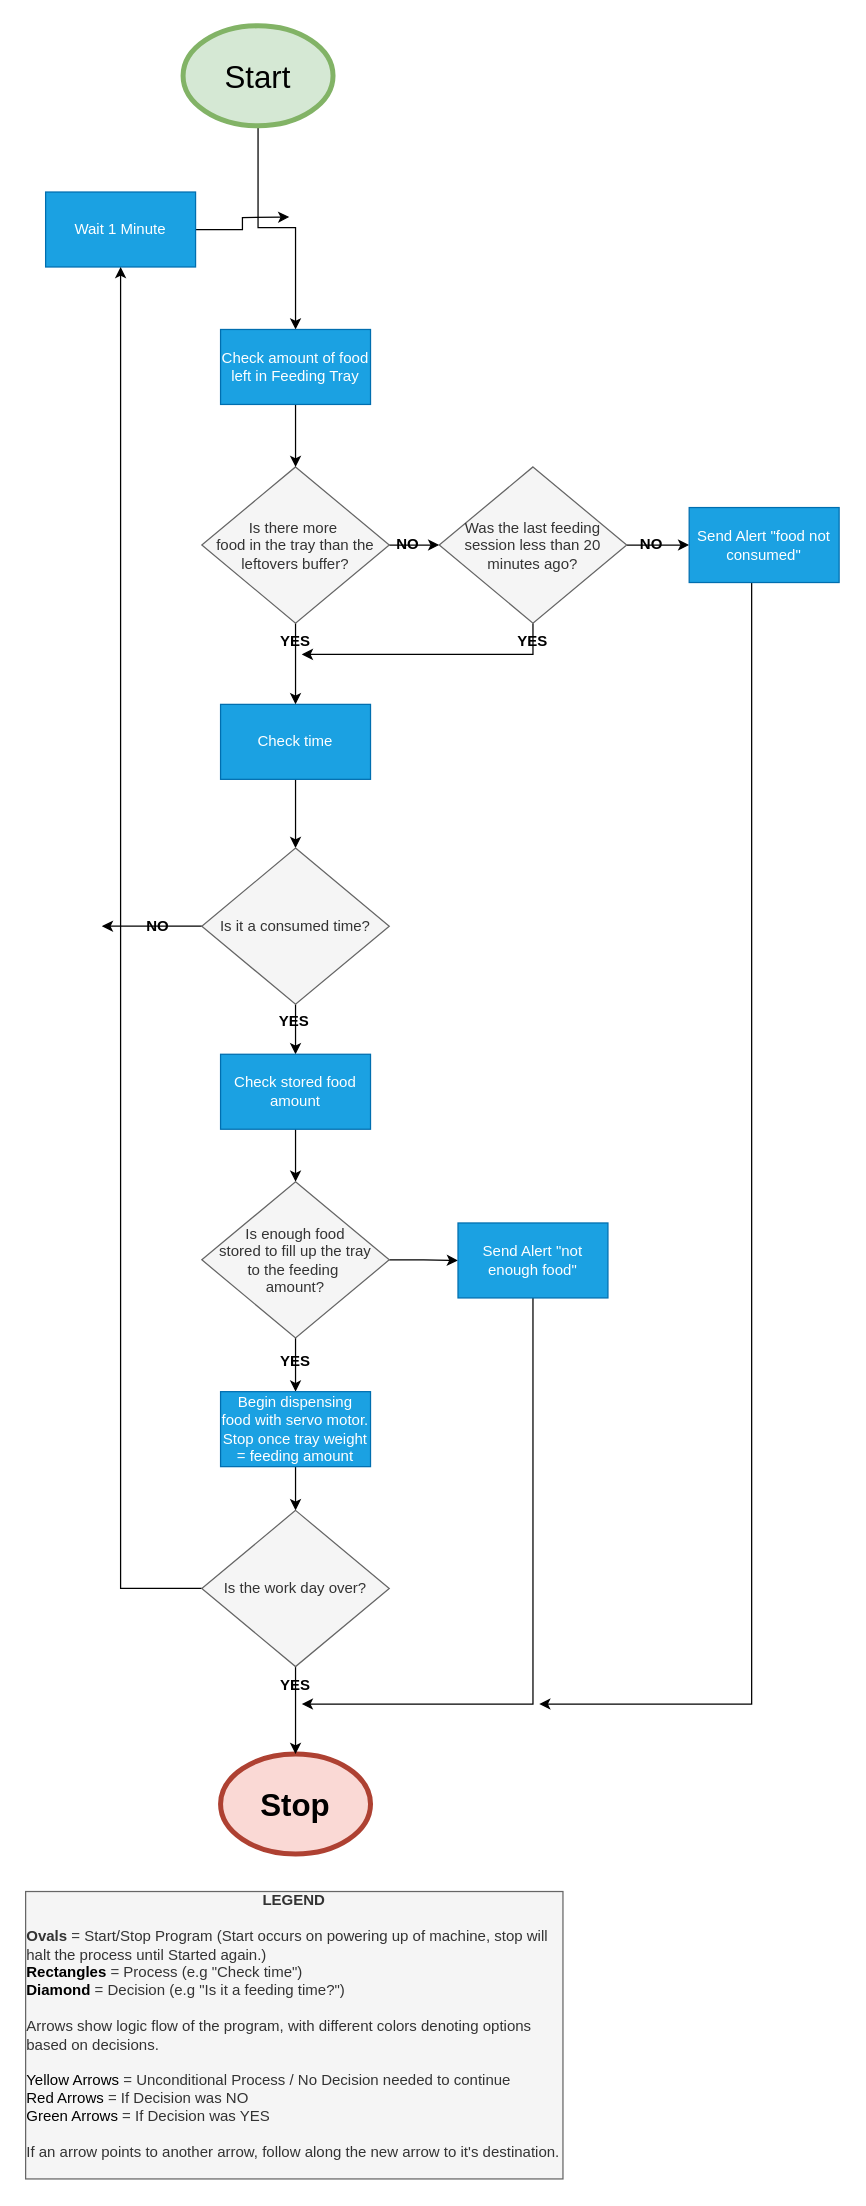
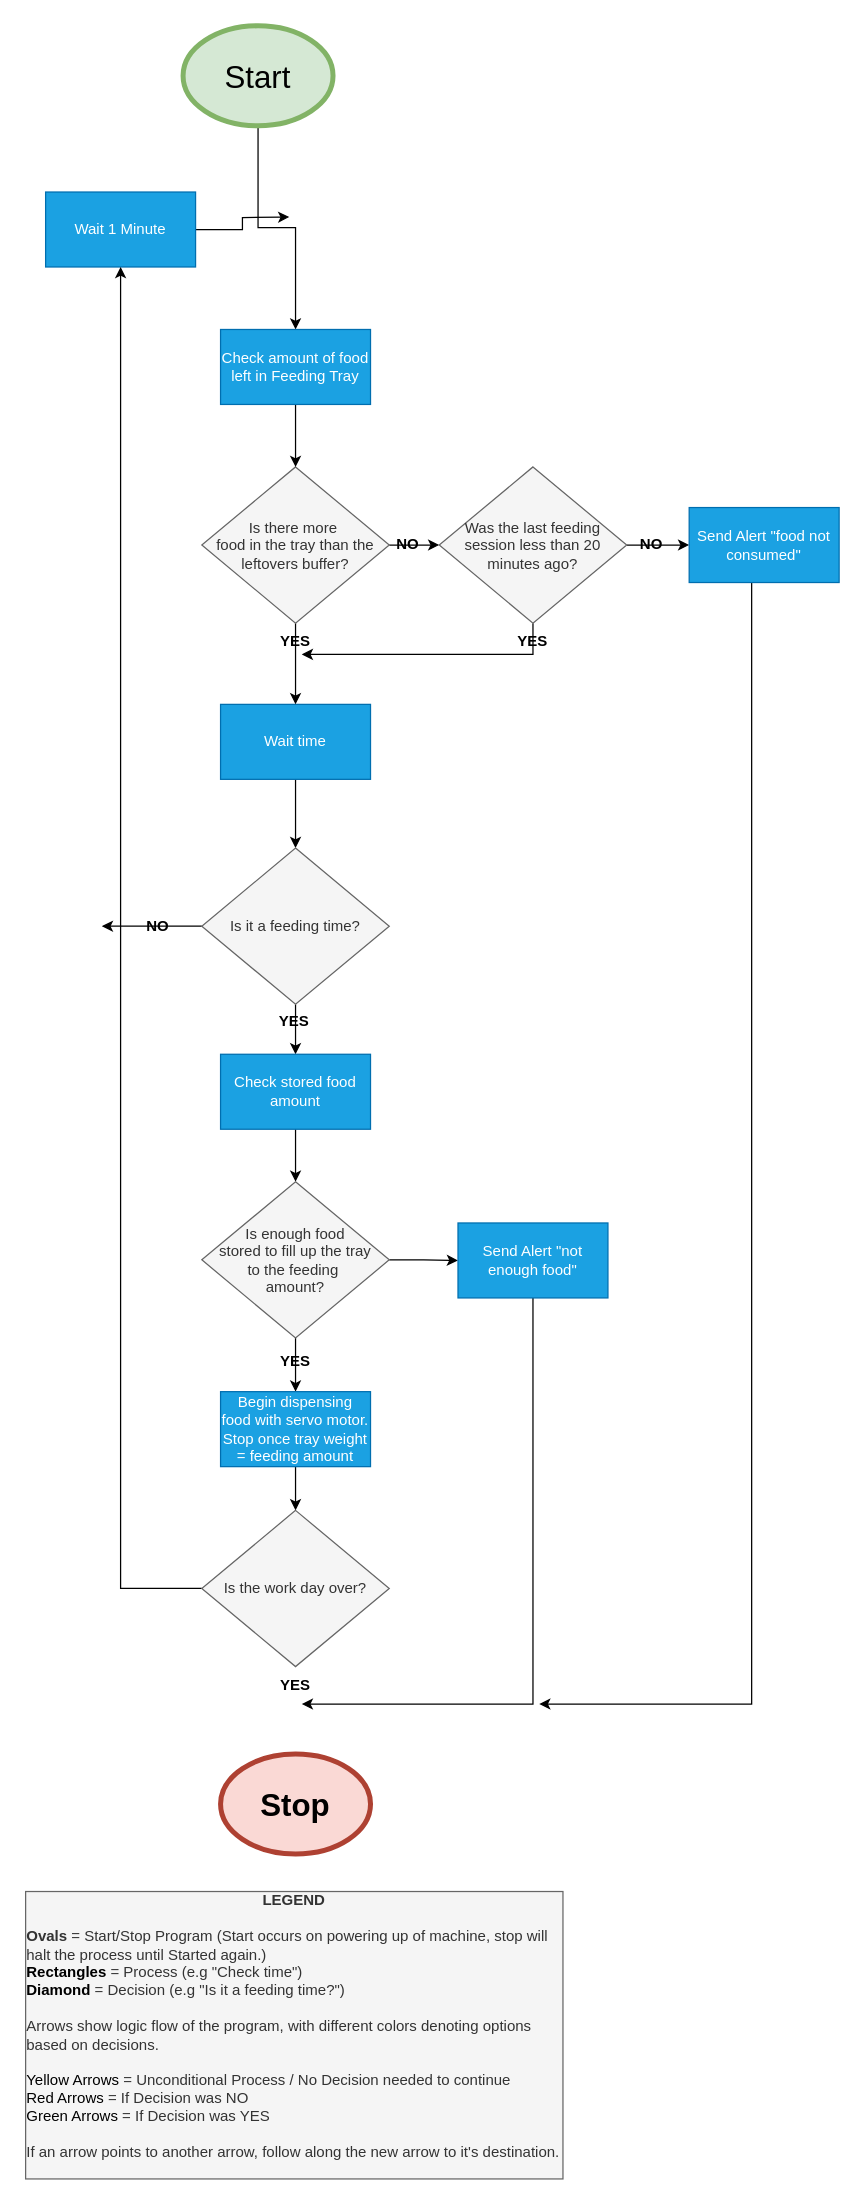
- <mxCell id="5" value="Check time" style="rounded=0;whiteSpace=wrap;html=1;fillColor=#1ba1e2;fontColor=light-dark(#FFFFFF,#CCCCCC);strokeColor=#006EAF;" vertex="1" parent="1"><mxGeometry x="176" y="563" width="120" height="60" as="geometry" /></mxCell>
+ <mxCell id="5" value="Wait time" style="rounded=0;whiteSpace=wrap;html=1;fillColor=#1ba1e2;fontColor=light-dark(#FFFFFF,#CCCCCC);strokeColor=#006EAF;" vertex="1" parent="1"><mxGeometry x="176" y="563" width="120" height="60" as="geometry" /></mxCell>
- <mxCell id="8" value="Is it a consumed time?" style="rhombus;whiteSpace=wrap;html=1;fillColor=#f5f5f5;fontColor=#333333;strokeColor=#666666;" vertex="1" parent="1"><mxGeometry x="161" y="678" width="150" height="125" as="geometry" /></mxCell>
+ <mxCell id="8" value="Is it a feeding time?" style="rhombus;whiteSpace=wrap;html=1;fillColor=#f5f5f5;fontColor=#333333;strokeColor=#666666;" vertex="1" parent="1"><mxGeometry x="161" y="678" width="150" height="125" as="geometry" /></mxCell>
- <mxCell id="39" style="edgeStyle=orthogonalEdgeStyle;rounded=0;orthogonalLoop=1;jettySize=auto;html=1;entryX=0.5;entryY=0;entryDx=0;entryDy=0;strokeColor=light-dark(#000000,#33FF33);" edge="1" parent="1" source="40" target="31"><mxGeometry relative="1" as="geometry" /></mxCell>
